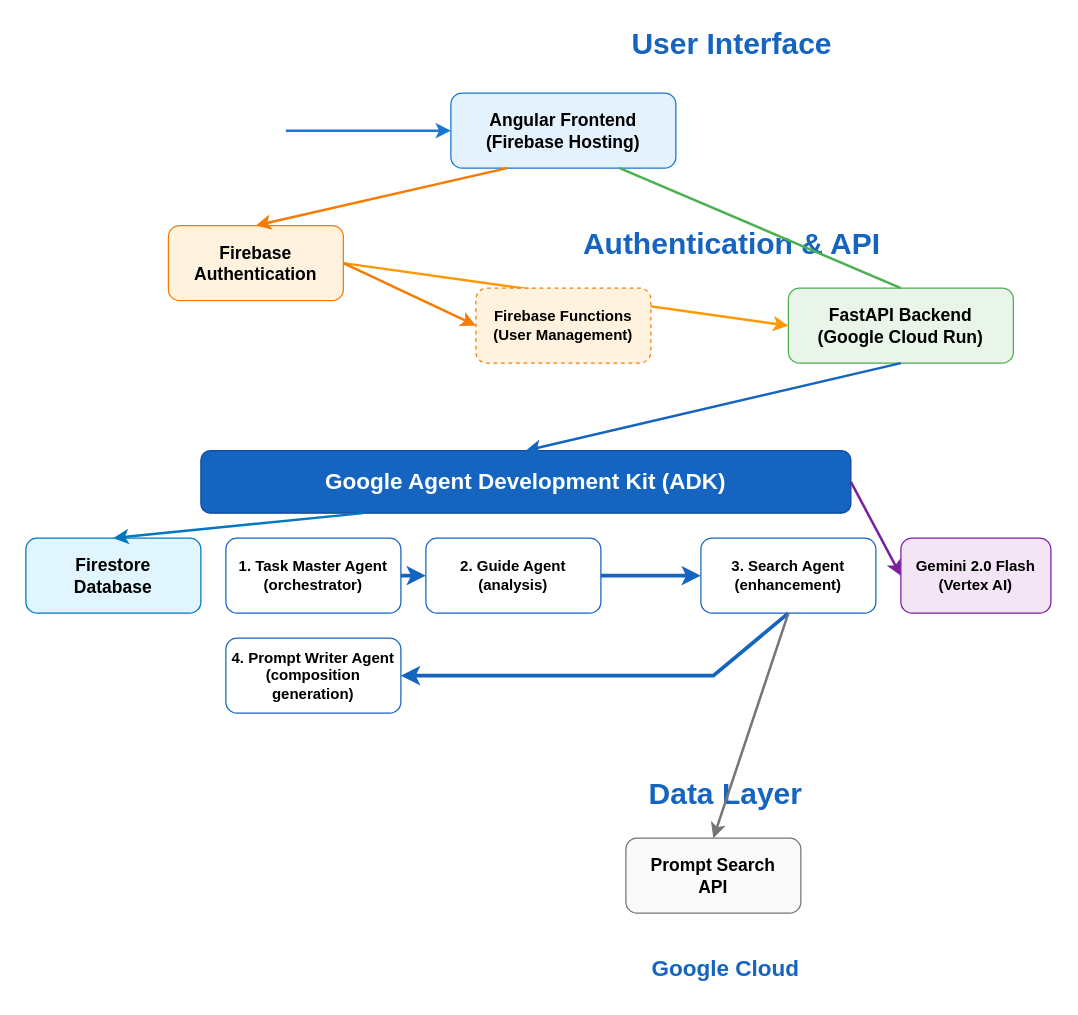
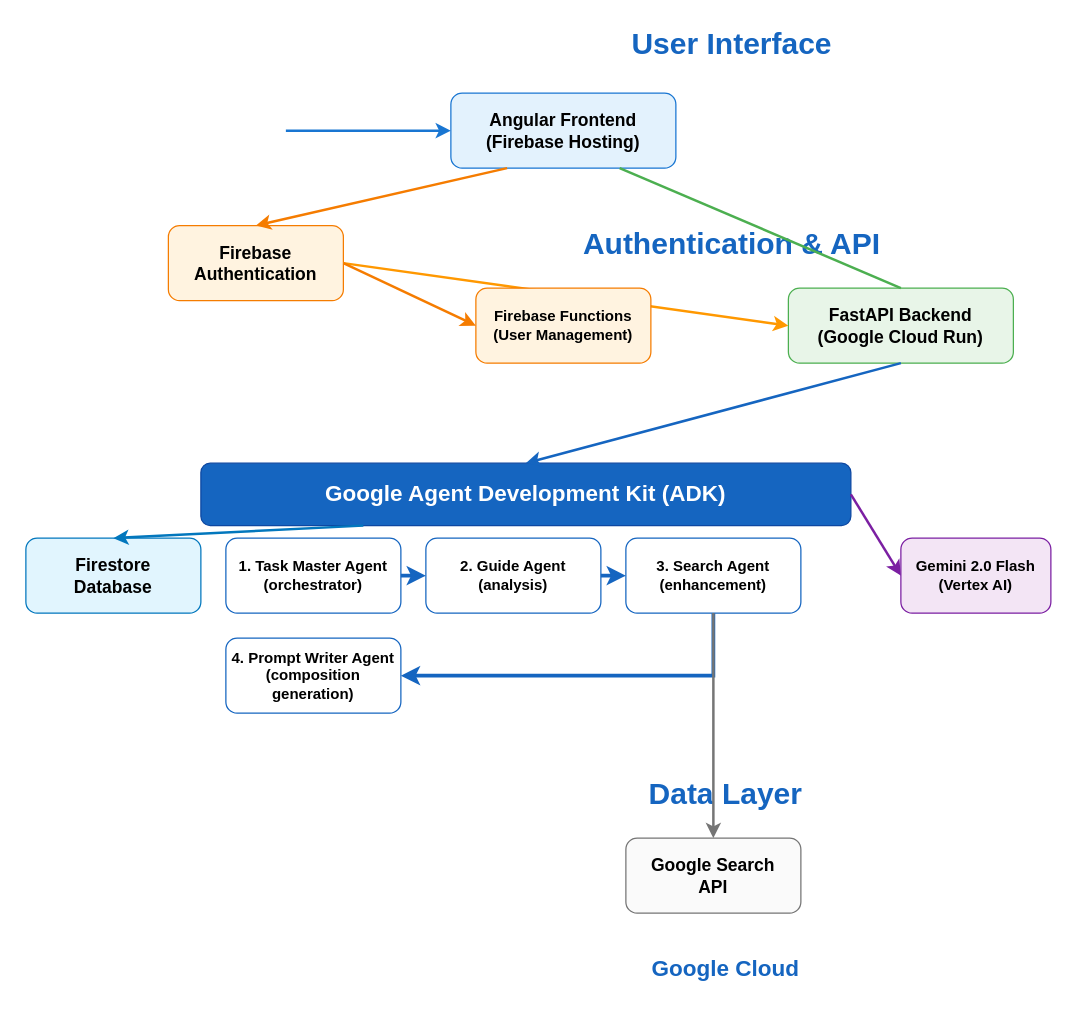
- <mxCell id="27" value="Firebase Functions&#10;(User Management)" style="rounded=1;whiteSpace=wrap;html=1;fillColor=#FFF3E0;strokeColor=#F57C00;fontSize=12;fontStyle=1;dashed=1;" parent="1" vertex="1"><mxGeometry x="380" y="230" width="140" height="60" as="geometry" /></mxCell>
+ <mxCell id="27" value="Firebase Functions&#10;(User Management)" style="rounded=1;whiteSpace=wrap;html=1;fillColor=#FFF3E0;strokeColor=#F57C00;fontSize=12;fontStyle=1;" parent="1" vertex="1"><mxGeometry x="380" y="230" width="140" height="60" as="geometry" /></mxCell>
- <mxCell id="13" value="Google Agent Development Kit (ADK)" style="rounded=1;whiteSpace=wrap;html=1;fillColor=#1565C0;strokeColor=#0D47A1;fontSize=18;fontStyle=1;fontColor=white;" parent="1" vertex="1"><mxGeometry x="160" y="360" width="520" height="50" as="geometry" /></mxCell>
+ <mxCell id="13" value="Google Agent Development Kit (ADK)" style="rounded=1;whiteSpace=wrap;html=1;fillColor=#1565C0;strokeColor=#0D47A1;fontSize=18;fontStyle=1;fontColor=white;" parent="1" vertex="1"><mxGeometry x="160" y="370" width="520" height="50" as="geometry" /></mxCell>
- <mxCell id="16" value="3. Search Agent&#10;(enhancement)" style="rounded=1;whiteSpace=wrap;html=1;fillColor=#FFFFFF;strokeColor=#1565C0;fontSize=12;fontStyle=1;" parent="1" vertex="1"><mxGeometry x="560" y="430" width="140" height="60" as="geometry" /></mxCell>
+ <mxCell id="16" value="3. Search Agent&#10;(enhancement)" style="rounded=1;whiteSpace=wrap;html=1;fillColor=#FFFFFF;strokeColor=#1565C0;fontSize=12;fontStyle=1;" parent="1" vertex="1"><mxGeometry x="500" y="430" width="140" height="60" as="geometry" /></mxCell>
- <mxCell id="26" value="Prompt Search&#10;API" style="rounded=1;whiteSpace=wrap;html=1;fillColor=#FAFAFA;strokeColor=#757575;fontSize=14;fontStyle=1;" parent="1" vertex="1"><mxGeometry x="500" y="670" width="140" height="60" as="geometry" /></mxCell>
+ <mxCell id="26" value="Google Search&#10;API" style="rounded=1;whiteSpace=wrap;html=1;fillColor=#FAFAFA;strokeColor=#757575;fontSize=14;fontStyle=1;" parent="1" vertex="1"><mxGeometry x="500" y="670" width="140" height="60" as="geometry" /></mxCell>
